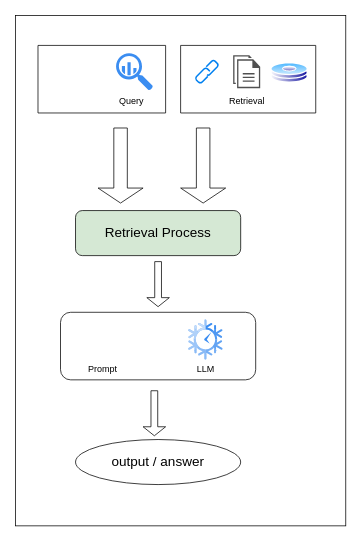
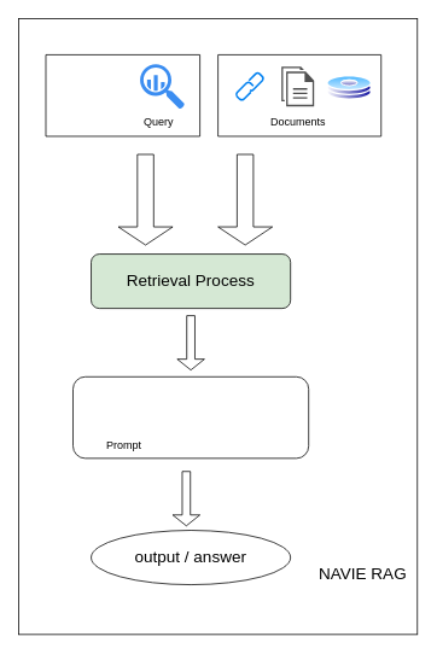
- <mxCell id="11" value="Retrieval" style="text;html=1;align=center;verticalAlign=middle;resizable=0;points=[];autosize=1;strokeColor=none;fillColor=none;" vertex="1" parent="7"><mxGeometry x="48" y="60" width="80" height="30" as="geometry" /></mxCell>
+ <mxCell id="11" value="Documents" style="text;html=1;align=center;verticalAlign=middle;resizable=0;points=[];autosize=1;strokeColor=none;fillColor=none;" vertex="1" parent="7"><mxGeometry x="48" y="60" width="80" height="30" as="geometry" /></mxCell>
- <mxCell id="17" value="LLM" style="sketch=0;html=1;aspect=fixed;strokeColor=none;shadow=0;fillColor=#3B8DF1;verticalAlign=top;labelPosition=center;verticalLabelPosition=bottom;shape=mxgraph.gcp2.time_clock" vertex="1" parent="3"><mxGeometry x="200" y="364.95" width="46" height="53.48" as="geometry" /></mxCell>
+ <mxCell id="21" value="&lt;font style=&quot;font-size: 18px;&quot;&gt;NAVIE RAG&lt;/font&gt;" style="text;html=1;align=center;verticalAlign=middle;whiteSpace=wrap;rounded=0;" vertex="1" parent="3"><mxGeometry x="300" y="530" width="100" height="85" as="geometry" /></mxCell>
